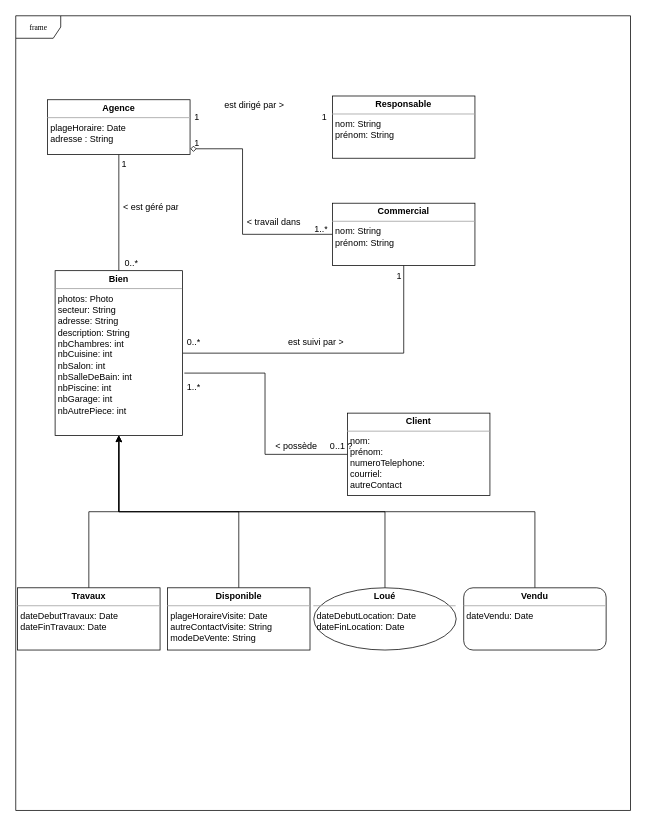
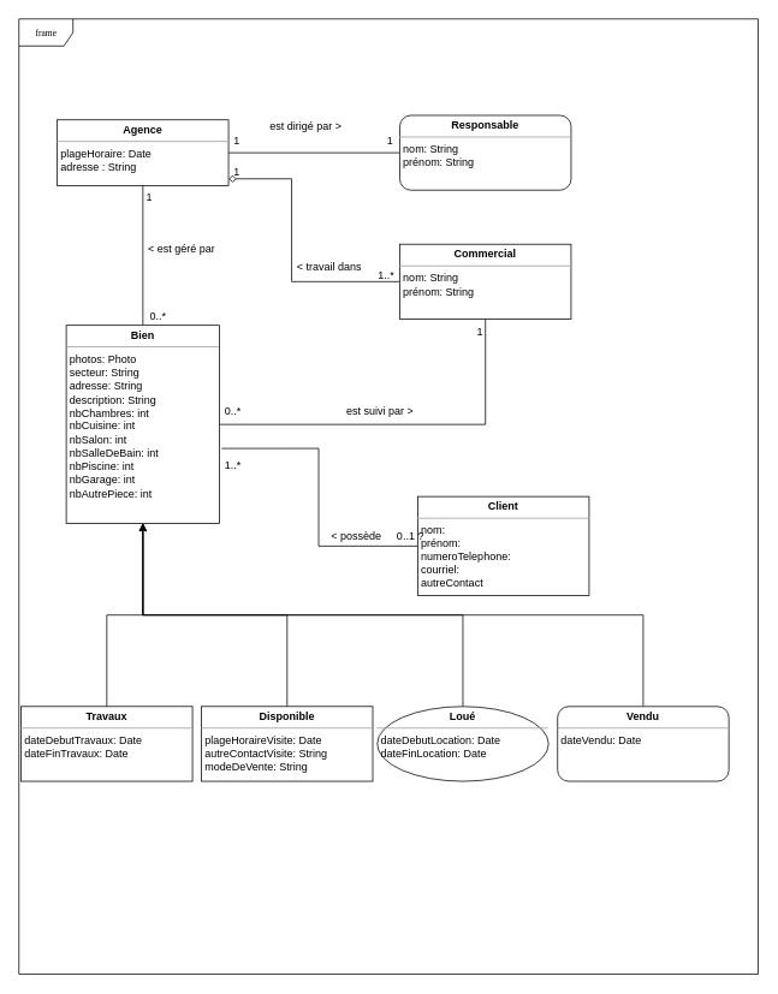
+ <mxCell id="3" value="" style="edgeStyle=orthogonalEdgeStyle;rounded=0;orthogonalLoop=1;jettySize=auto;html=1;endArrow=none;endFill=0;" parent="1" source="5" target="9" edge="1"><mxGeometry relative="1" as="geometry"><mxPoint x="368" y="168.5" as="targetPoint" /></mxGeometry></mxCell>
- <mxCell id="9" value="&lt;p style=&quot;margin:0px;margin-top:4px;text-align:center;&quot;&gt;&lt;b&gt;Responsable&lt;/b&gt;&lt;/p&gt;&lt;hr size=&quot;1&quot;&gt;&lt;p style=&quot;margin:0px;margin-left:4px;&quot;&gt;nom: String&lt;br&gt;&lt;/p&gt;&lt;p style=&quot;margin:0px;margin-left:4px;&quot;&gt;prénom: String&lt;/p&gt;&lt;p style=&quot;margin:0px;margin-left:4px;&quot;&gt;&lt;br&gt;&lt;/p&gt;&lt;p style=&quot;margin:0px;margin-left:4px;&quot;&gt;&lt;br&gt;&lt;/p&gt;" style="verticalAlign=top;align=left;overflow=fill;fontSize=12;fontFamily=Helvetica;html=1;rounded=0;shadow=0;comic=0;labelBackgroundColor=none;strokeWidth=1" parent="1" vertex="1"><mxGeometry x="443" y="127" width="190" height="83" as="geometry" /></mxCell>
+ <mxCell id="9" value="&lt;p style=&quot;margin:0px;margin-top:4px;text-align:center;&quot;&gt;&lt;b&gt;Responsable&lt;/b&gt;&lt;/p&gt;&lt;hr size=&quot;1&quot;&gt;&lt;p style=&quot;margin:0px;margin-left:4px;&quot;&gt;nom: String&lt;br&gt;&lt;/p&gt;&lt;p style=&quot;margin:0px;margin-left:4px;&quot;&gt;prénom: String&lt;/p&gt;&lt;p style=&quot;margin:0px;margin-left:4px;&quot;&gt;&lt;br&gt;&lt;/p&gt;&lt;p style=&quot;margin:0px;margin-left:4px;&quot;&gt;&lt;br&gt;&lt;/p&gt;" style="verticalAlign=top;align=left;overflow=fill;fontSize=12;fontFamily=Helvetica;html=1;shadow=0;comic=0;labelBackgroundColor=none;strokeWidth=1;rounded=1;" parent="1" vertex="1"><mxGeometry x="443" y="127" width="190" height="83" as="geometry" /></mxCell>
